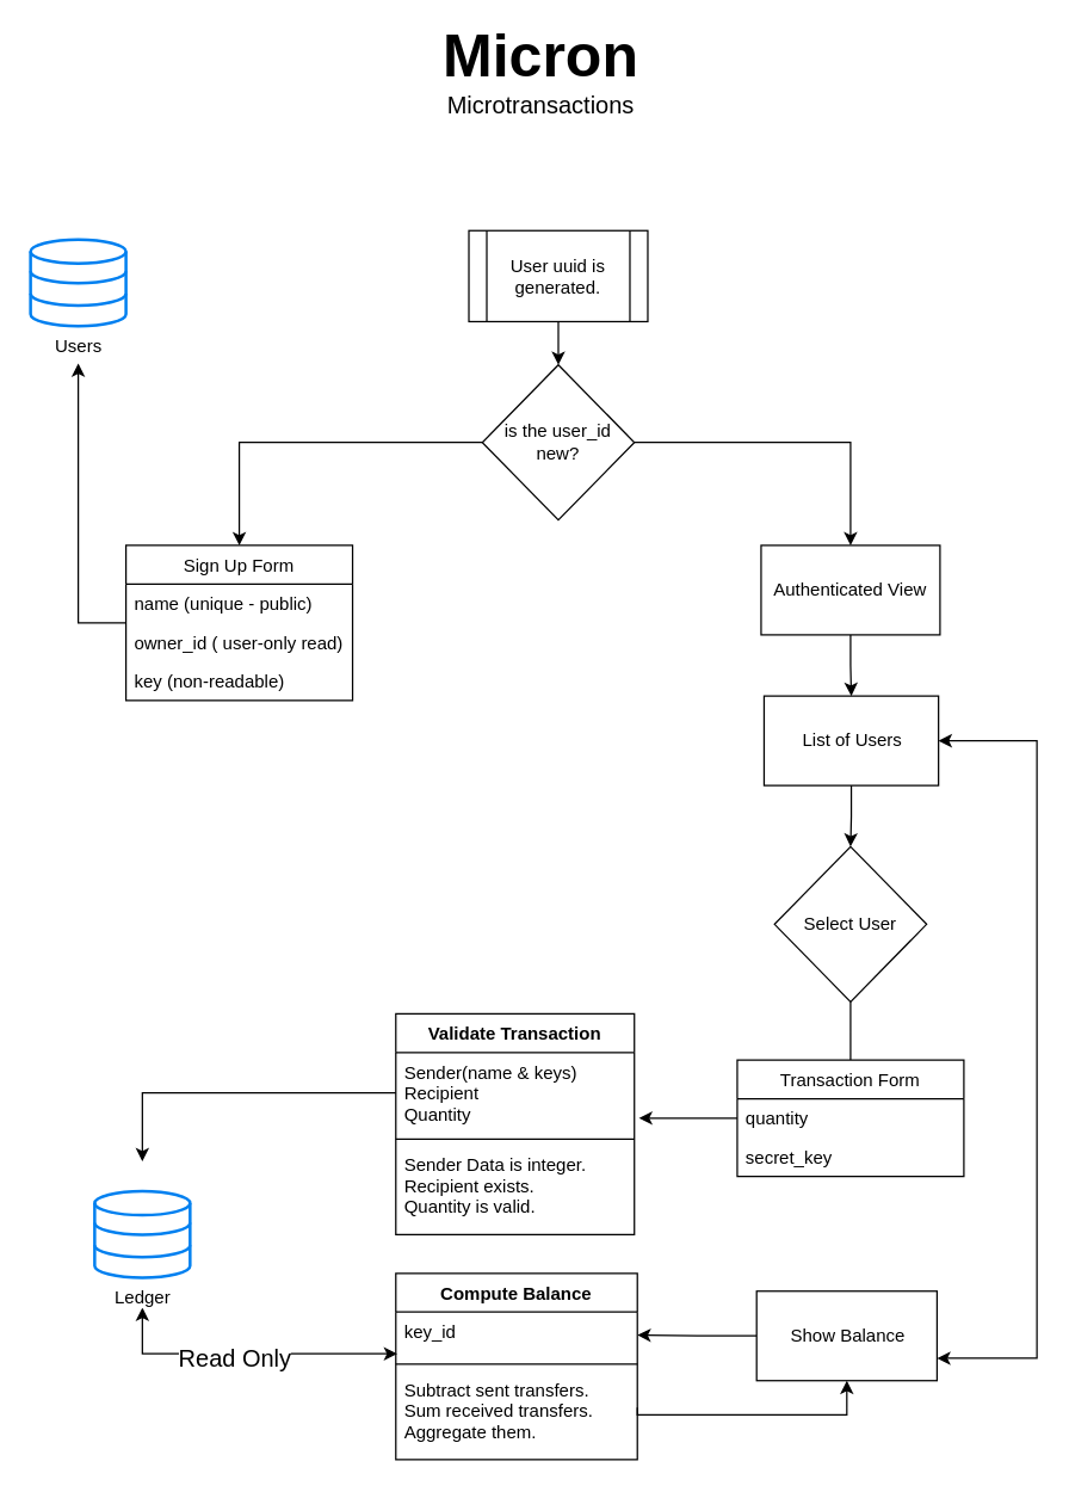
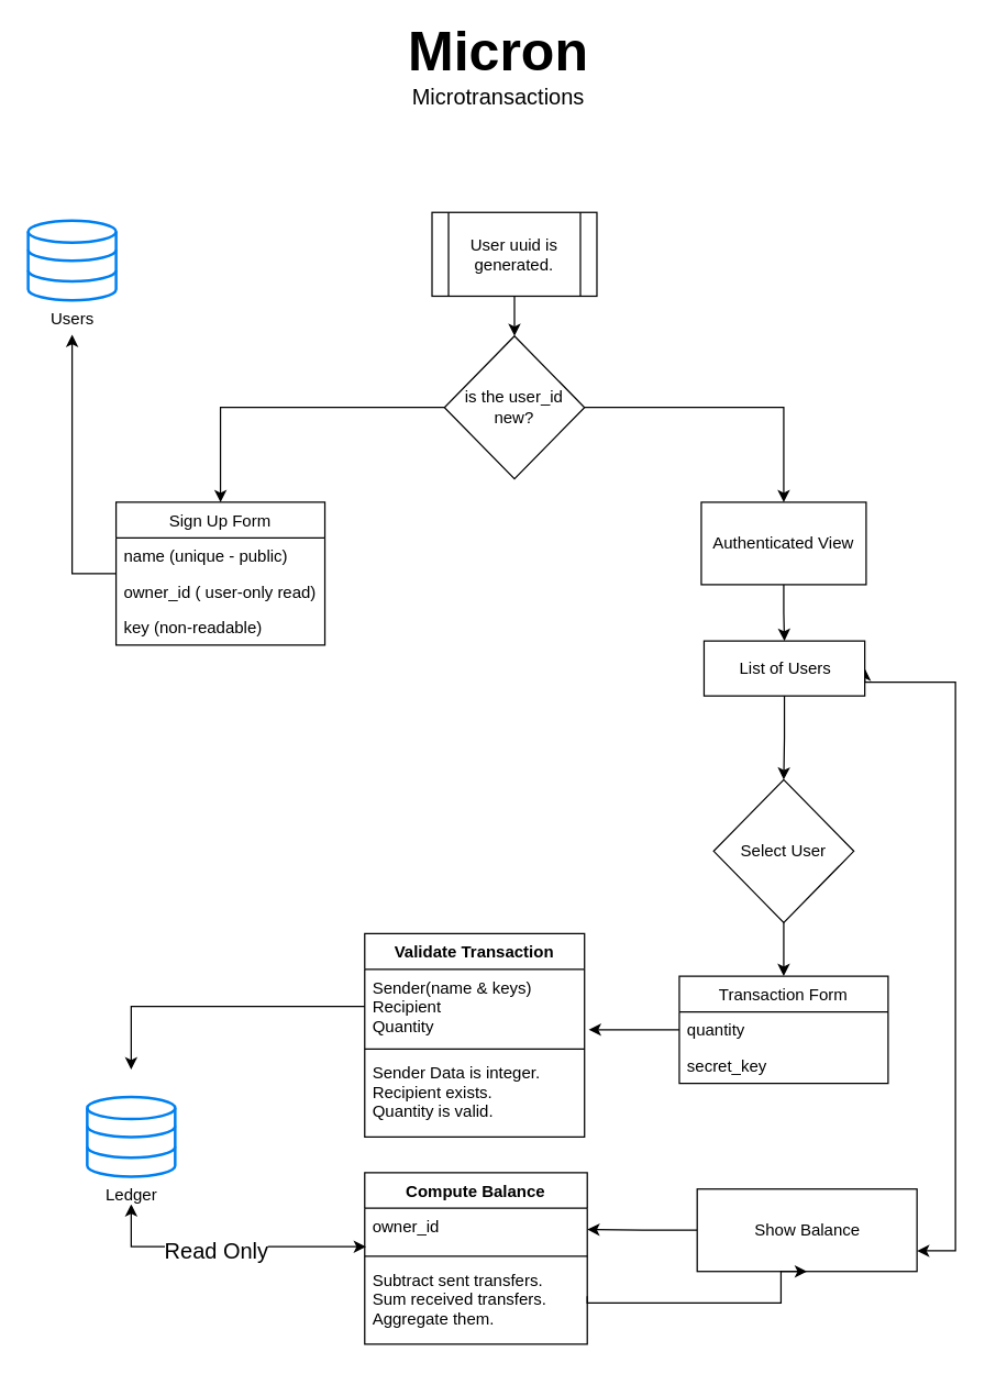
- <mxCell id="19" value="List of Users" style="html=1;" vertex="1" parent="1"><mxGeometry x="512" y="466" width="117" height="60" as="geometry" /></mxCell>
+ <mxCell id="19" value="List of Users" style="html=1;" vertex="1" parent="1"><mxGeometry x="512" y="466" width="117" height="40" as="geometry" /></mxCell>
- <mxCell id="20" style="edgeStyle=orthogonalEdgeStyle;rounded=0;orthogonalLoop=1;jettySize=auto;html=1;entryX=0.5;entryY=0;entryDx=0;entryDy=0;endArrow=none;" edge="1" parent="1" source="21" target="23"><mxGeometry relative="1" as="geometry" /></mxCell>
+ <mxCell id="20" style="edgeStyle=orthogonalEdgeStyle;rounded=0;orthogonalLoop=1;jettySize=auto;html=1;entryX=0.5;entryY=0;entryDx=0;entryDy=0;" edge="1" parent="1" source="21" target="23"><mxGeometry relative="1" as="geometry" /></mxCell>
- <mxCell id="34" value="key_id" style="text;strokeColor=none;fillColor=none;align=left;verticalAlign=top;spacingLeft=4;spacingRight=4;overflow=hidden;rotatable=0;points=[[0,0.5],[1,0.5]];portConstraint=eastwest;" vertex="1" parent="33"><mxGeometry y="26" width="162" height="31" as="geometry" /></mxCell>
+ <mxCell id="34" value="owner_id" style="text;strokeColor=none;fillColor=none;align=left;verticalAlign=top;spacingLeft=4;spacingRight=4;overflow=hidden;rotatable=0;points=[[0,0.5],[1,0.5]];portConstraint=eastwest;" vertex="1" parent="33"><mxGeometry y="26" width="162" height="31" as="geometry" /></mxCell>
- <mxCell id="27" value="Show&amp;nbsp;Balance" style="html=1;" vertex="1" parent="1"><mxGeometry x="507" y="865" width="121" height="60" as="geometry" /></mxCell>
+ <mxCell id="27" value="Show&amp;nbsp;Balance" style="html=1;" vertex="1" parent="1"><mxGeometry x="507" y="865" width="160" height="60" as="geometry" /></mxCell>
